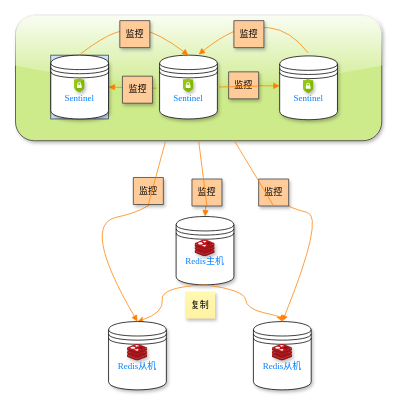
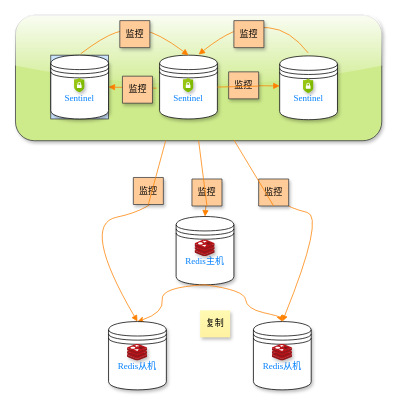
- <mxCell id="8" value="复制" style="shape=note;whiteSpace=wrap;html=1;backgroundOutline=1;fontColor=#000000;darkOpacity=0.05;fillColor=#FFF9B2;strokeColor=none;fillStyle=solid;direction=west;gradientDirection=north;gradientColor=#FFF2A1;shadow=1;size=0;pointerEvents=1;rounded=1;glass=1;sketch=0;hachureGap=4;fontFamily=Lucida Console;" parent="1" vertex="1"><mxGeometry x="246" y="388" width="40" height="36" as="geometry" /></mxCell>
+ <mxCell id="8" value="复制" style="shape=note;whiteSpace=wrap;html=1;backgroundOutline=1;fontColor=#000000;darkOpacity=0.05;fillColor=#FFF9B2;strokeColor=none;fillStyle=solid;direction=west;gradientDirection=north;gradientColor=#FFF2A1;shadow=1;size=0;pointerEvents=1;rounded=1;glass=1;sketch=0;hachureGap=4;fontFamily=Lucida Console;" parent="1" vertex="1"><mxGeometry x="266" y="413" width="40" height="36" as="geometry" /></mxCell>
